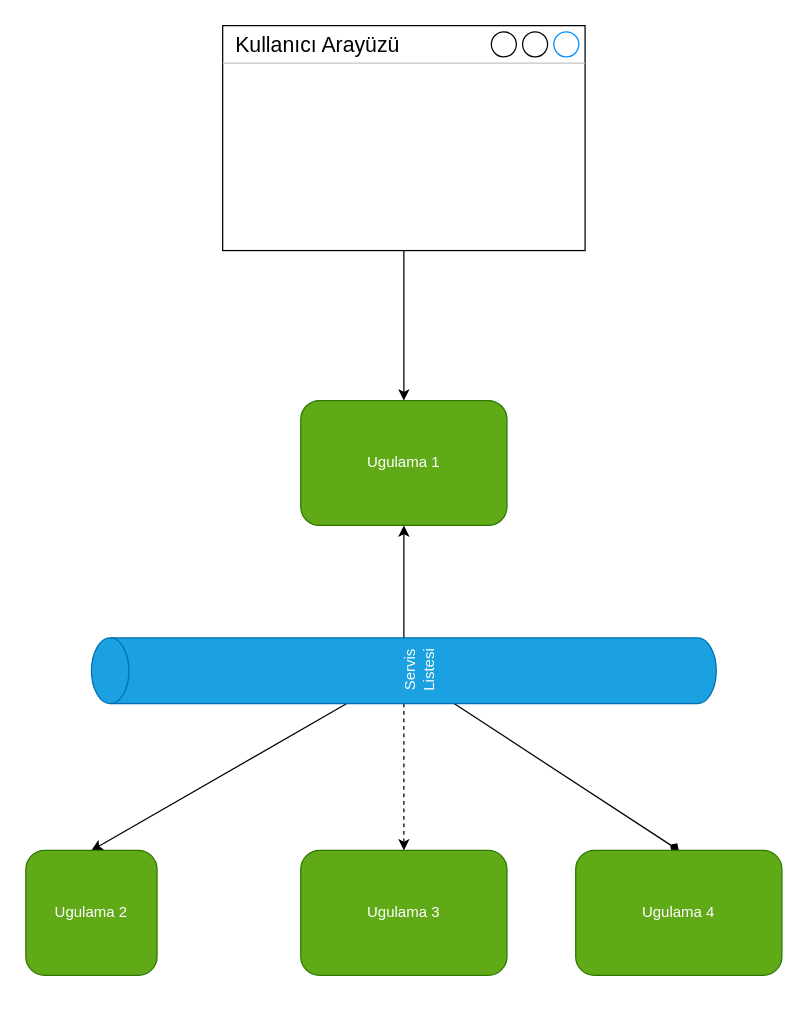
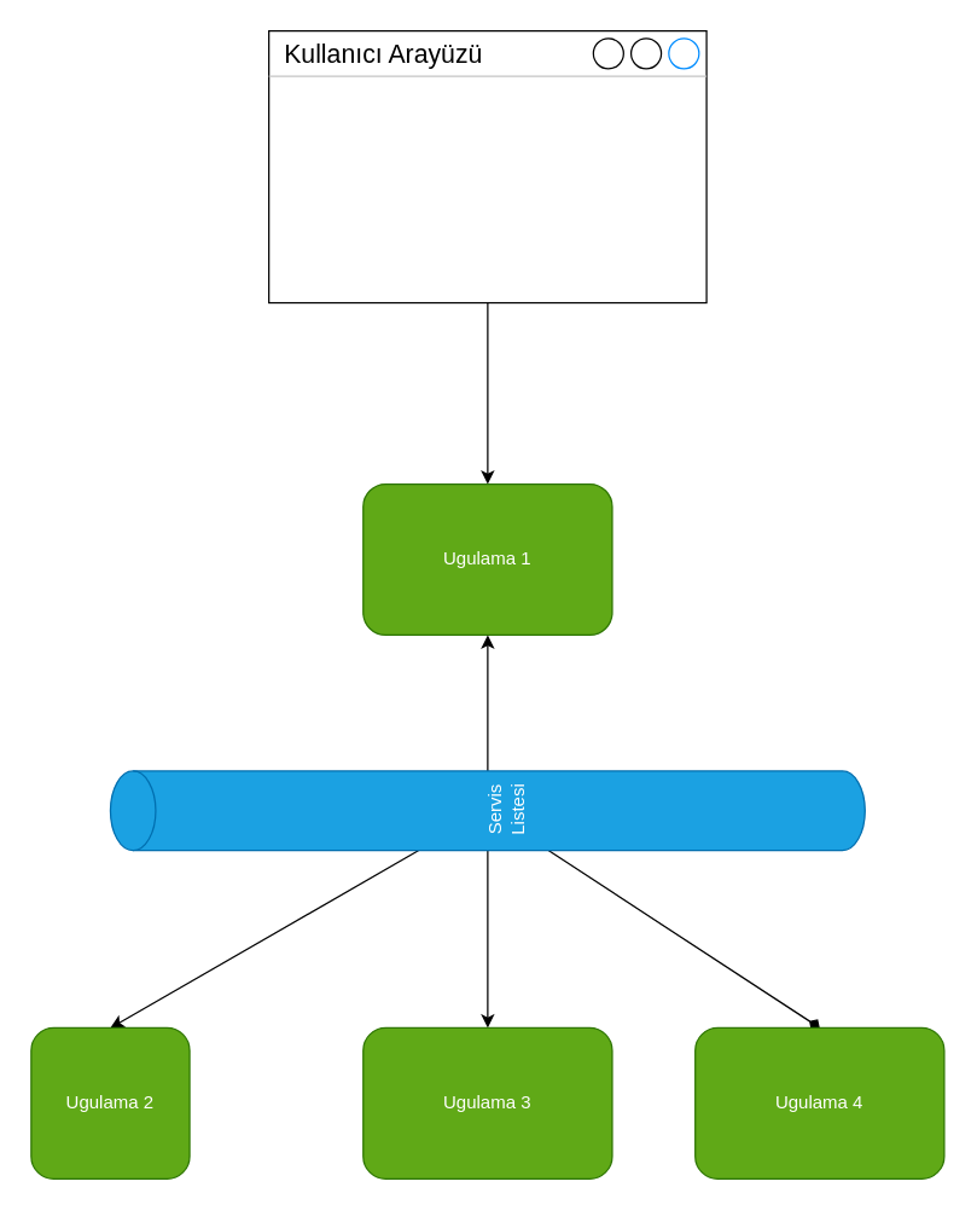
- <mxCell id="7" style="edgeStyle=none;html=1;entryX=0.5;entryY=0;entryDx=0;entryDy=0;dashed=1;" edge="1" parent="1" source="9" target="12"><mxGeometry relative="1" as="geometry" /></mxCell>
+ <mxCell id="7" style="edgeStyle=none;html=1;entryX=0.5;entryY=0;entryDx=0;entryDy=0;" edge="1" parent="1" source="9" target="12"><mxGeometry relative="1" as="geometry" /></mxCell>
